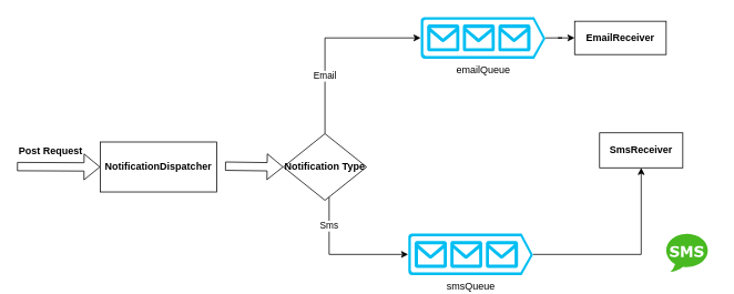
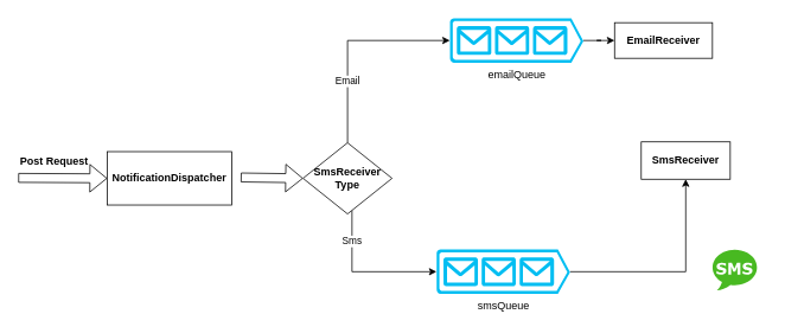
- <mxCell id="8" value="&lt;b&gt;Notification Type&lt;/b&gt;" style="rhombus;whiteSpace=wrap;html=1;" vertex="1" parent="1"><mxGeometry x="340" y="160" width="100" height="80" as="geometry" /></mxCell>
+ <mxCell id="8" value="&lt;b&gt;SmsReceiver Type&lt;/b&gt;" style="rhombus;whiteSpace=wrap;html=1;" vertex="1" parent="1"><mxGeometry x="340" y="160" width="100" height="80" as="geometry" /></mxCell>
